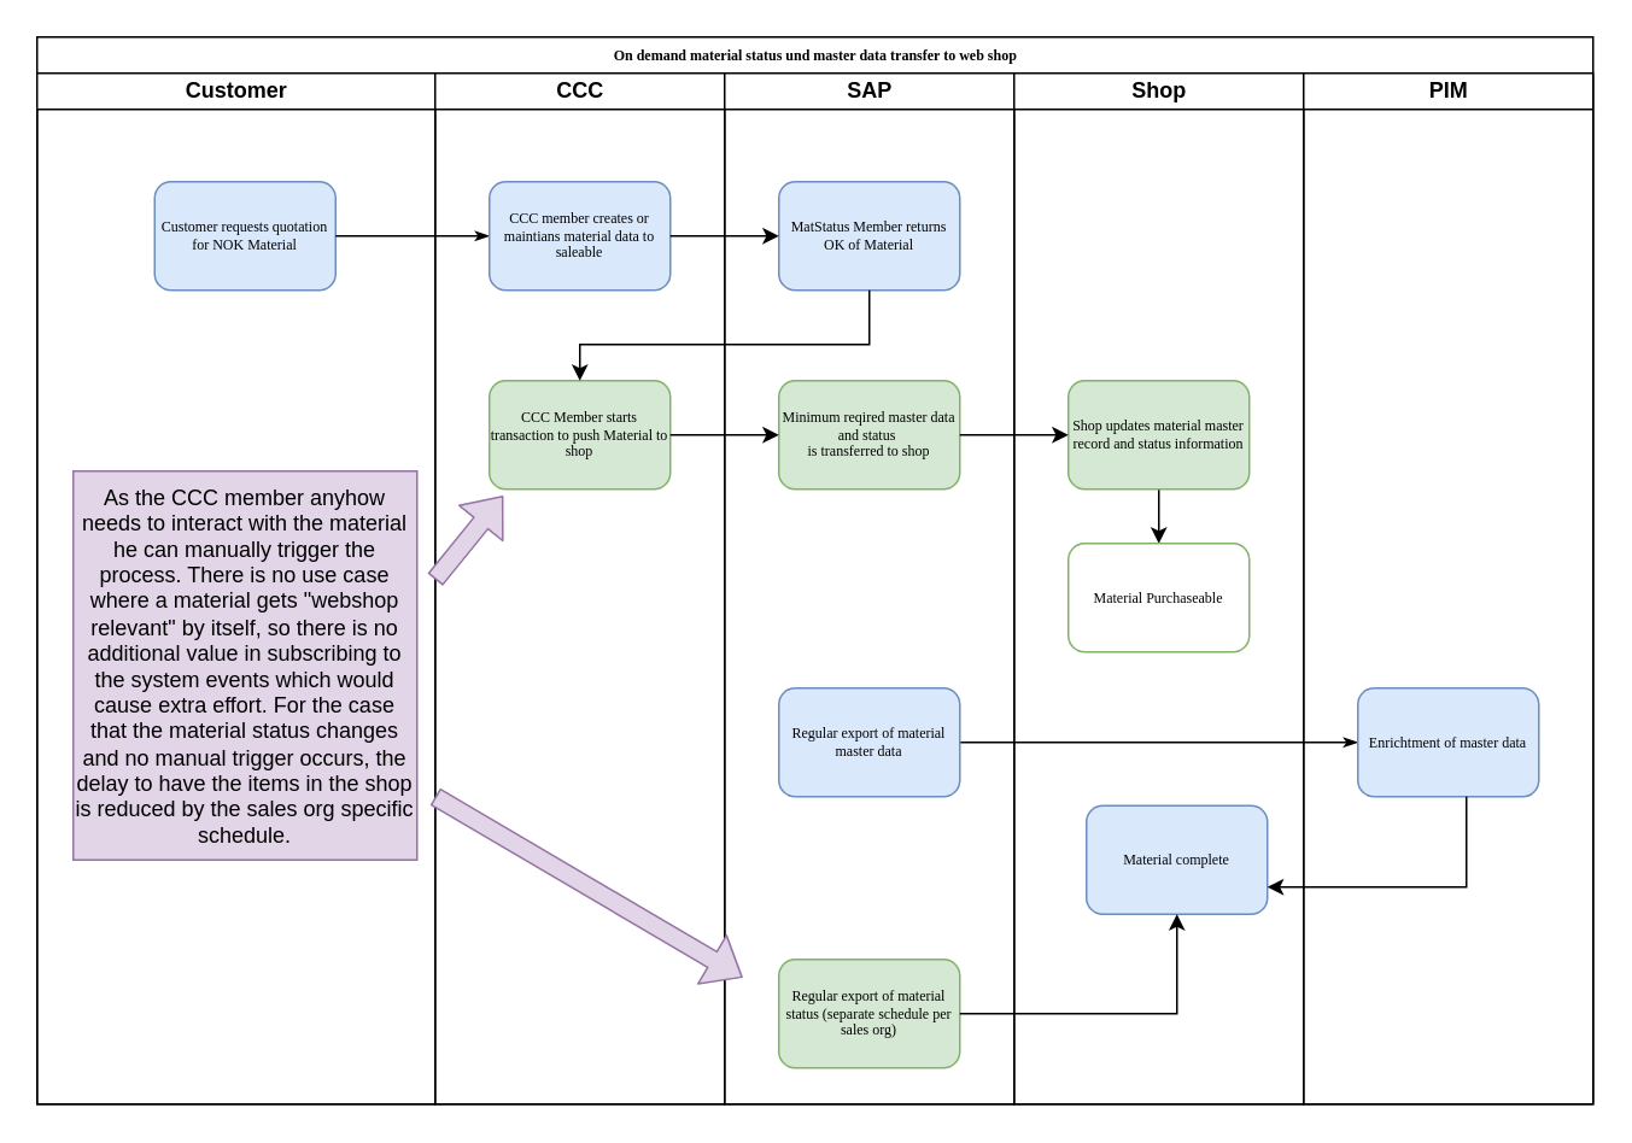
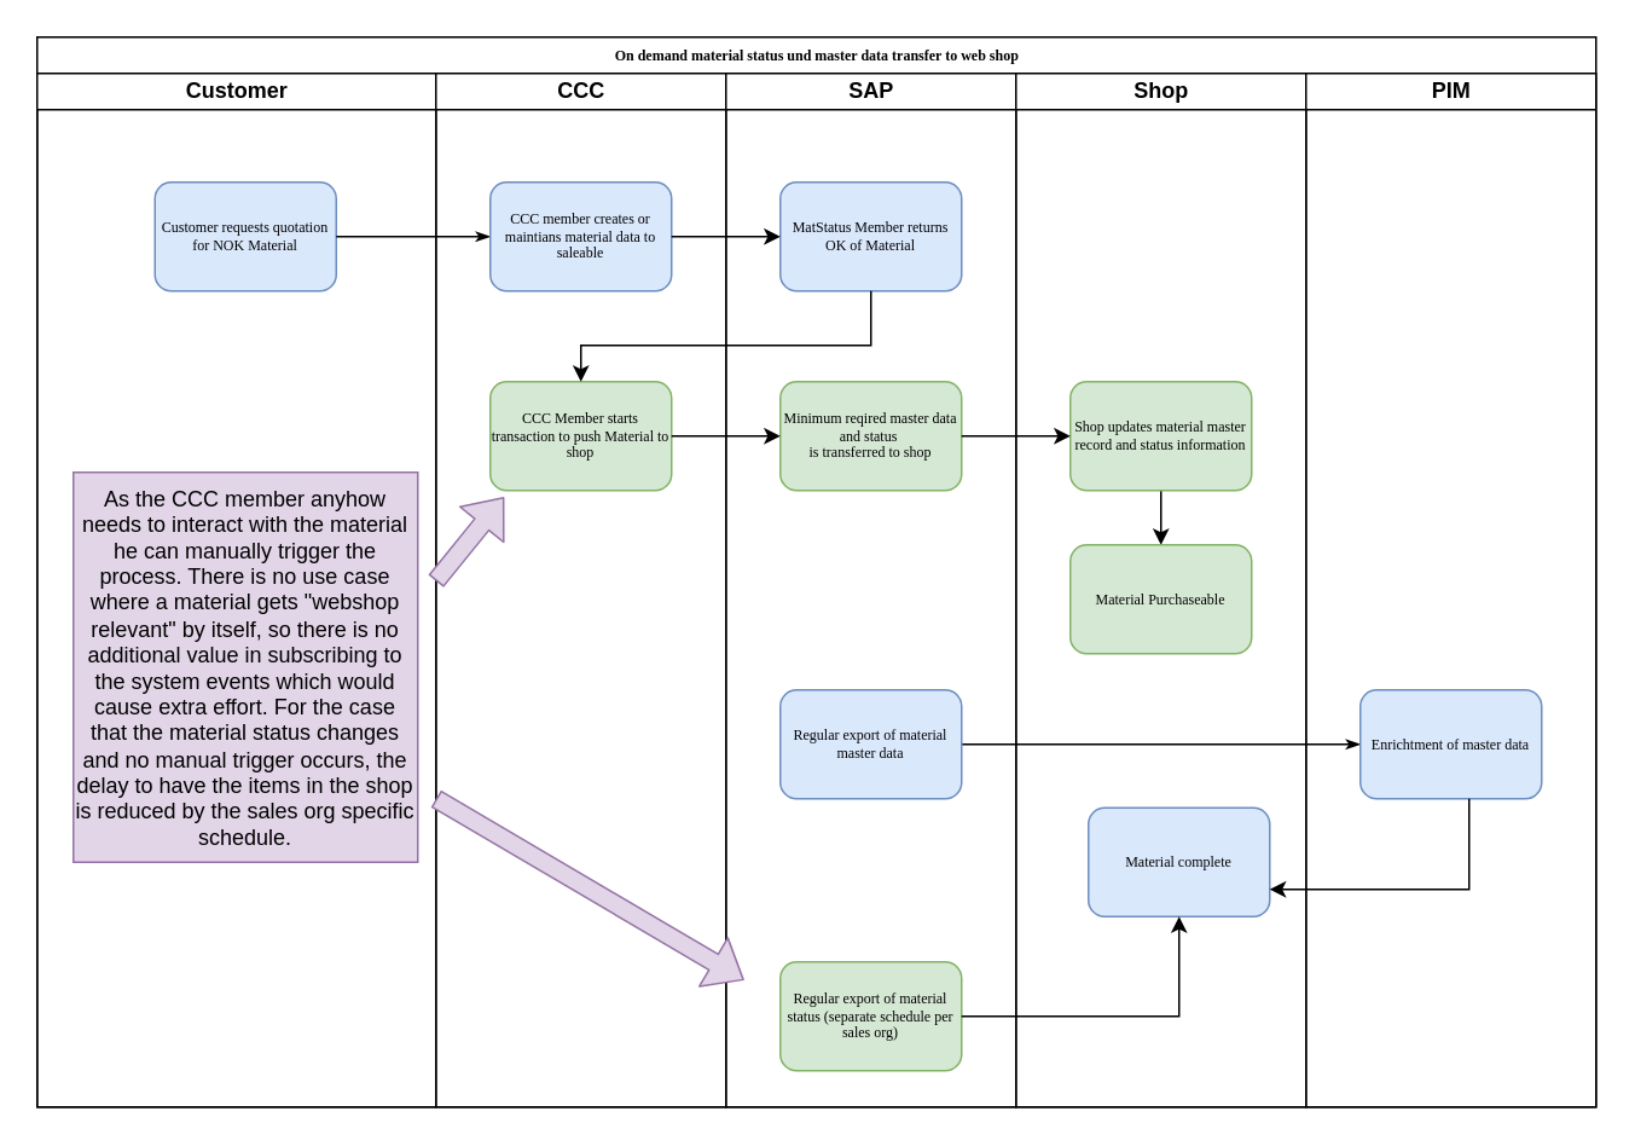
- <mxCell id="19" value="Material Purchaseable" style="rounded=1;whiteSpace=wrap;html=1;shadow=0;labelBackgroundColor=none;strokeWidth=1;fontFamily=Verdana;fontSize=8;align=center;fillColor=#ffffff;strokeColor=#82b366;" vertex="1" parent="16"><mxGeometry x="30" y="260" width="100" height="60" as="geometry" /></mxCell>
+ <mxCell id="19" value="Material Purchaseable" style="rounded=1;whiteSpace=wrap;html=1;shadow=0;labelBackgroundColor=none;strokeWidth=1;fontFamily=Verdana;fontSize=8;align=center;fillColor=#d5e8d4;strokeColor=#82b366;" vertex="1" parent="16"><mxGeometry x="30" y="260" width="100" height="60" as="geometry" /></mxCell>
